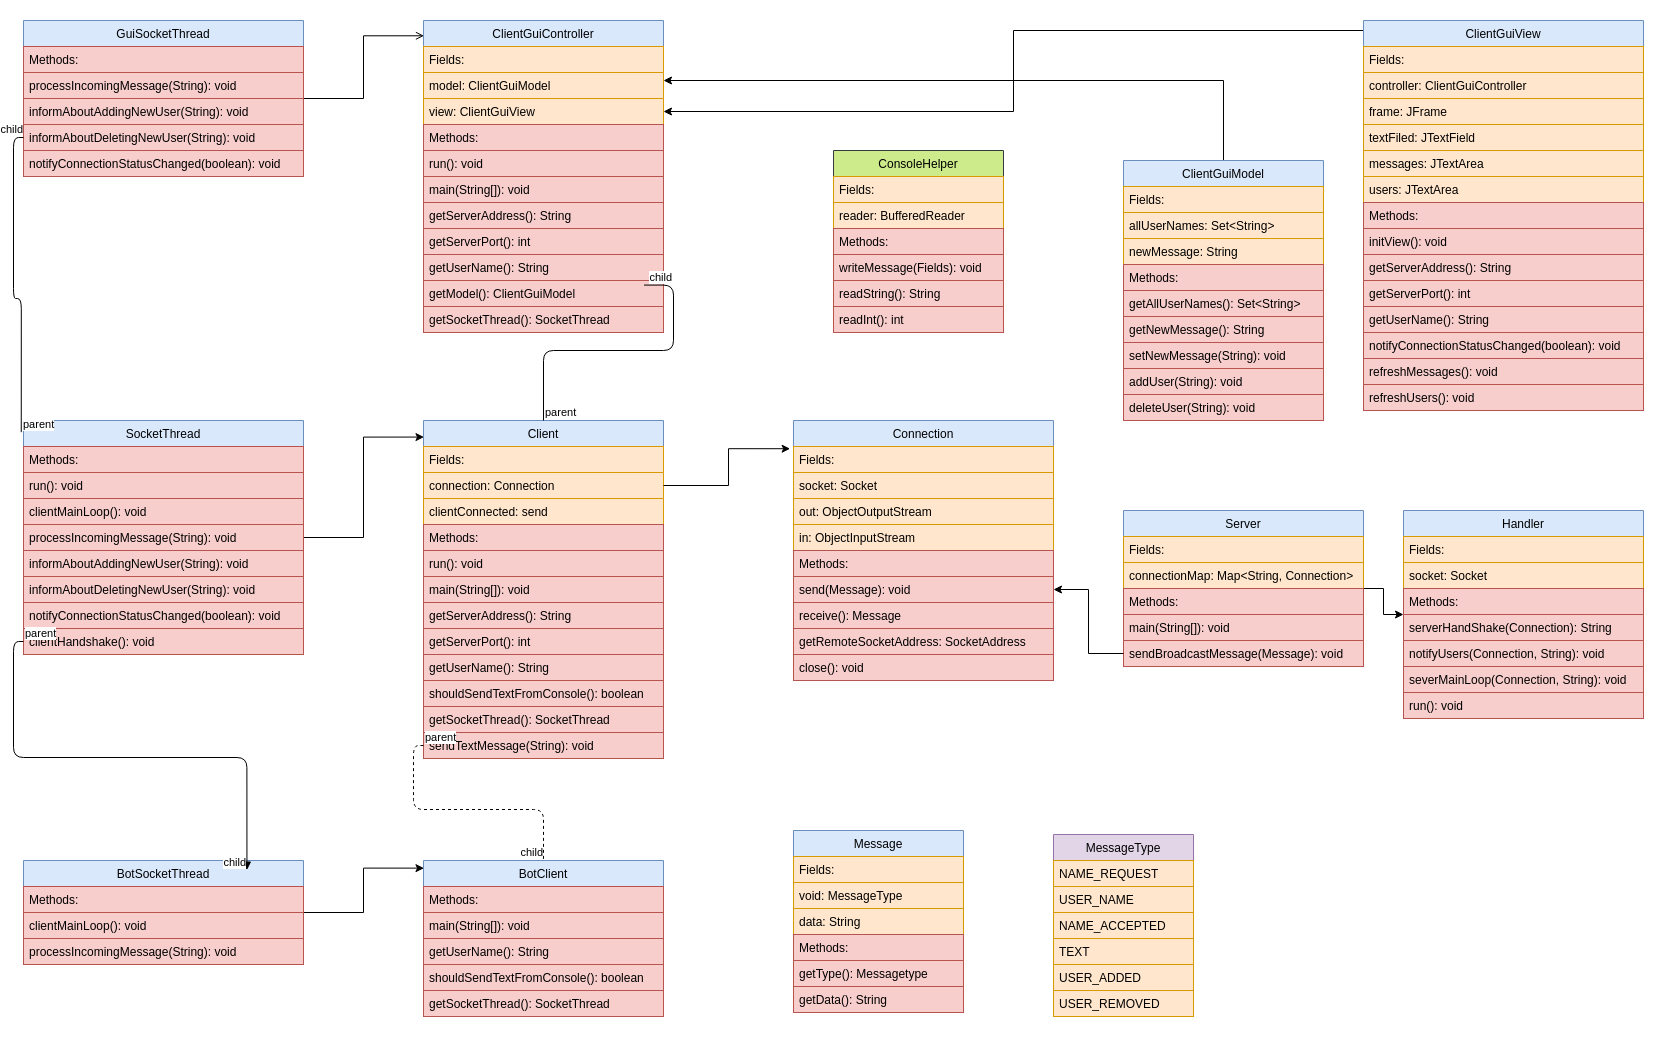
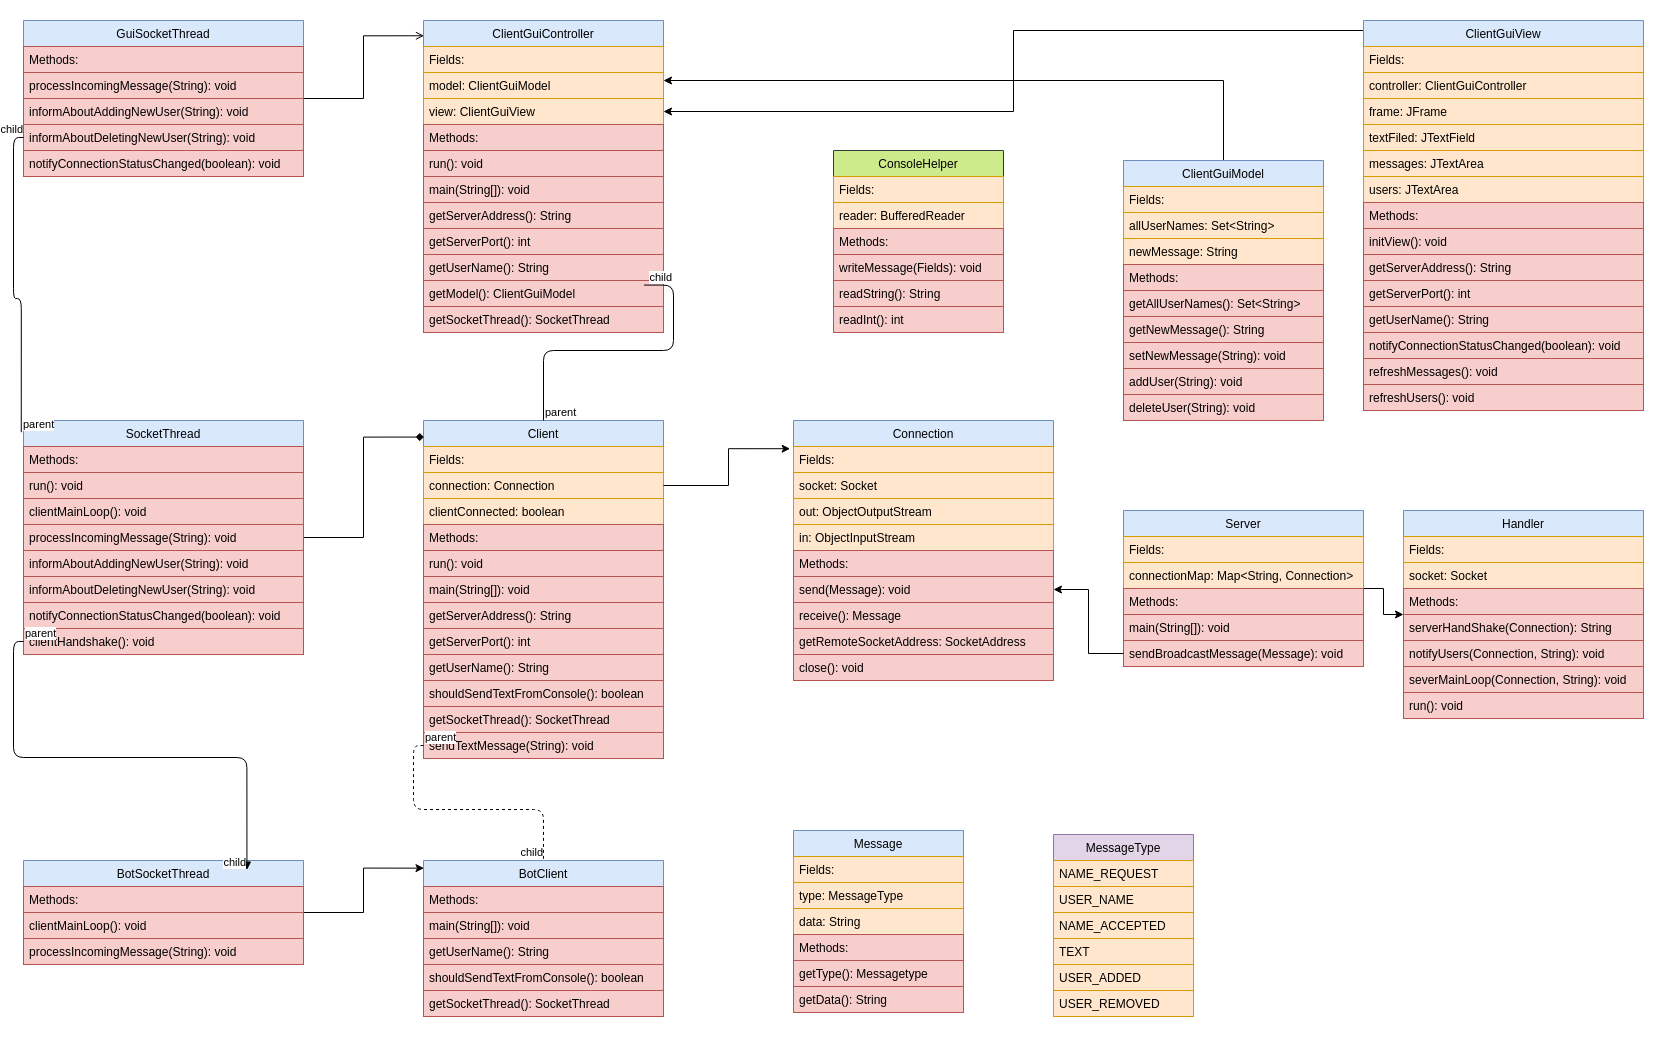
- <mxCell id="63" style="edgeStyle=orthogonalEdgeStyle;rounded=0;orthogonalLoop=1;jettySize=auto;html=1;entryX=0.002;entryY=0.049;entryDx=0;entryDy=0;entryPerimeter=0;" parent="1" source="64" target="49" edge="1"><mxGeometry relative="1" as="geometry" /></mxCell>
+ <mxCell id="63" style="edgeStyle=orthogonalEdgeStyle;rounded=0;orthogonalLoop=1;jettySize=auto;html=1;entryX=0.002;entryY=0.049;entryDx=0;entryDy=0;entryPerimeter=0;endArrow=diamond;" parent="1" source="64" target="49" edge="1"><mxGeometry relative="1" as="geometry" /></mxCell>
- <mxCell id="52" value="clientConnected: send" style="text;strokeColor=#d79b00;fillColor=#ffe6cc;align=left;verticalAlign=top;spacingLeft=4;spacingRight=4;overflow=hidden;rotatable=0;points=[[0,0.5],[1,0.5]];portConstraint=eastwest;" parent="49" vertex="1"><mxGeometry y="78" width="240" height="26" as="geometry" /></mxCell>
+ <mxCell id="52" value="clientConnected: boolean" style="text;strokeColor=#d79b00;fillColor=#ffe6cc;align=left;verticalAlign=top;spacingLeft=4;spacingRight=4;overflow=hidden;rotatable=0;points=[[0,0.5],[1,0.5]];portConstraint=eastwest;" parent="49" vertex="1"><mxGeometry y="78" width="240" height="26" as="geometry" /></mxCell>
- <mxCell id="18" value="void: MessageType" style="text;strokeColor=#d79b00;fillColor=#ffe6cc;align=left;verticalAlign=top;spacingLeft=4;spacingRight=4;overflow=hidden;rotatable=0;points=[[0,0.5],[1,0.5]];portConstraint=eastwest;" parent="16" vertex="1"><mxGeometry y="52" width="170" height="26" as="geometry" /></mxCell>
+ <mxCell id="18" value="type: MessageType" style="text;strokeColor=#d79b00;fillColor=#ffe6cc;align=left;verticalAlign=top;spacingLeft=4;spacingRight=4;overflow=hidden;rotatable=0;points=[[0,0.5],[1,0.5]];portConstraint=eastwest;" parent="16" vertex="1"><mxGeometry y="52" width="170" height="26" as="geometry" /></mxCell>
